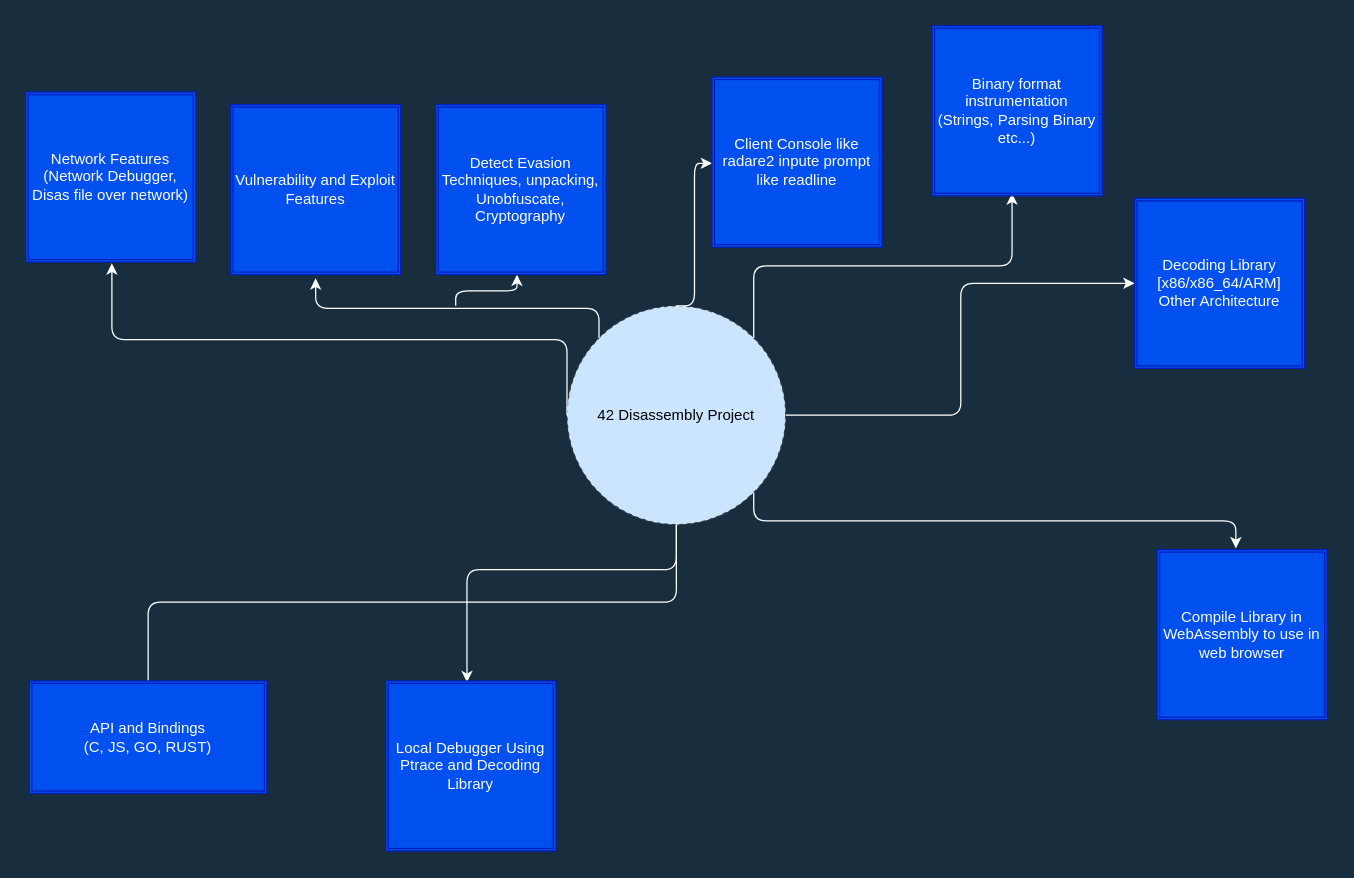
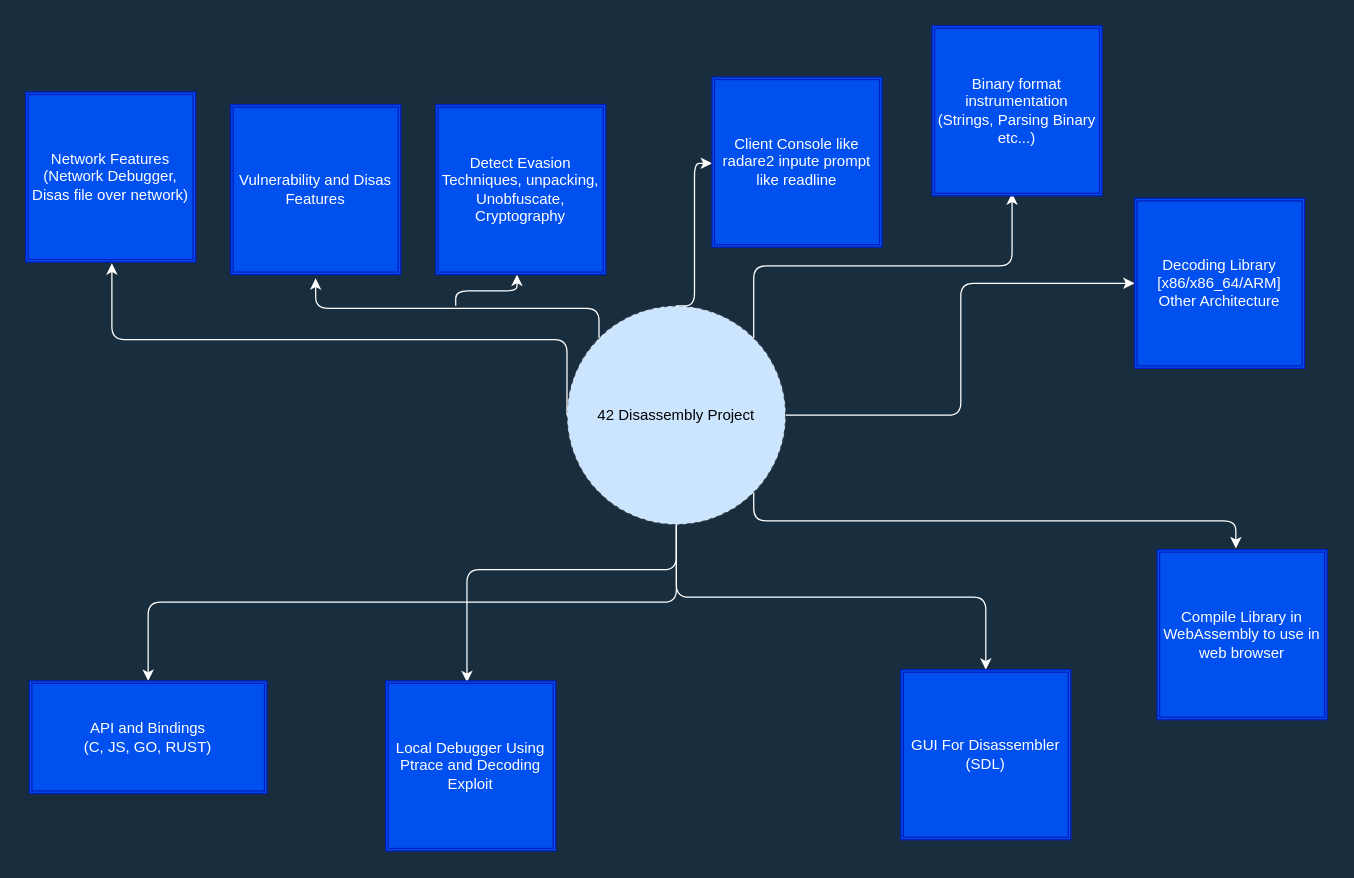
- <mxCell id="14" value="Vulnerability and Exploit Features" style="shape=ext;double=1;whiteSpace=wrap;html=1;aspect=fixed;rounded=0;sketch=0;fontColor=#ffffff;strokeColor=#001DBC;fillColor=#0050ef;glass=0;shadow=0;labelBorderColor=none;labelBackgroundColor=none;" vertex="1" parent="1"><mxGeometry x="184" y="83" width="136" height="136" as="geometry" /></mxCell>
+ <mxCell id="14" value="Vulnerability and Disas Features" style="shape=ext;double=1;whiteSpace=wrap;html=1;aspect=fixed;rounded=0;sketch=0;fontColor=#ffffff;strokeColor=#001DBC;fillColor=#0050ef;glass=0;shadow=0;labelBorderColor=none;labelBackgroundColor=none;" vertex="1" parent="1"><mxGeometry x="184" y="83" width="136" height="136" as="geometry" /></mxCell>
+ <mxCell id="5" value="" style="edgeStyle=elbowEdgeStyle;elbow=vertical;endArrow=classic;html=1;rounded=1;sketch=0;fontColor=#FFFFFF;strokeColor=#FFFFFF;curved=0;entryX=0.5;entryY=0;entryDx=0;entryDy=0;" edge="1" parent="1" source="2" target="6"><mxGeometry width="50" height="50" relative="1" as="geometry"><mxPoint x="539" y="509" as="sourcePoint" /><mxPoint x="785" y="503" as="targetPoint" /></mxGeometry></mxCell>
- <mxCell id="7" value="" style="edgeStyle=elbowEdgeStyle;elbow=vertical;endArrow=none;html=1;rounded=1;sketch=0;fontColor=#FFFFFF;strokeColor=#FFFFFF;curved=0;exitX=0.5;exitY=1;exitDx=0;exitDy=0;entryX=0.5;entryY=0;entryDx=0;entryDy=0;" edge="1" parent="1" source="2" target="10"><mxGeometry width="50" height="50" relative="1" as="geometry"><mxPoint x="364" y="419" as="sourcePoint" /><mxPoint x="400" y="354" as="targetPoint" /><Array as="points"><mxPoint x="319" y="481" /><mxPoint x="92" y="436" /></Array></mxGeometry></mxCell>
+ <mxCell id="7" value="" style="edgeStyle=elbowEdgeStyle;elbow=vertical;endArrow=classic;html=1;rounded=1;sketch=0;fontColor=#FFFFFF;strokeColor=#FFFFFF;curved=0;exitX=0.5;exitY=1;exitDx=0;exitDy=0;entryX=0.5;entryY=0;entryDx=0;entryDy=0;" edge="1" parent="1" source="2" target="10"><mxGeometry width="50" height="50" relative="1" as="geometry"><mxPoint x="364" y="419" as="sourcePoint" /><mxPoint x="400" y="354" as="targetPoint" /><Array as="points"><mxPoint x="319" y="481" /><mxPoint x="92" y="436" /></Array></mxGeometry></mxCell>
+ <mxCell id="6" value="GUI For Disassembler&lt;br&gt;(SDL)" style="shape=ext;double=1;whiteSpace=wrap;html=1;aspect=fixed;rounded=0;sketch=0;fontColor=#ffffff;strokeColor=#001DBC;fillColor=#0050ef;glass=0;shadow=0;labelBorderColor=none;labelBackgroundColor=none;" vertex="1" parent="1"><mxGeometry x="720" y="535" width="136" height="136" as="geometry" /></mxCell>
- <mxCell id="9" value="Local Debugger Using&lt;br&gt;Ptrace and Decoding Library" style="shape=ext;double=1;whiteSpace=wrap;html=1;aspect=fixed;rounded=0;sketch=0;fontColor=#ffffff;strokeColor=#001DBC;fillColor=#0050ef;glass=0;shadow=0;labelBorderColor=none;labelBackgroundColor=none;" vertex="1" parent="1"><mxGeometry x="308" y="544" width="136" height="136" as="geometry" /></mxCell>
+ <mxCell id="9" value="Local Debugger Using&lt;br&gt;Ptrace and Decoding Exploit" style="shape=ext;double=1;whiteSpace=wrap;html=1;aspect=fixed;rounded=0;sketch=0;fontColor=#ffffff;strokeColor=#001DBC;fillColor=#0050ef;glass=0;shadow=0;labelBorderColor=none;labelBackgroundColor=none;" vertex="1" parent="1"><mxGeometry x="308" y="544" width="136" height="136" as="geometry" /></mxCell>
